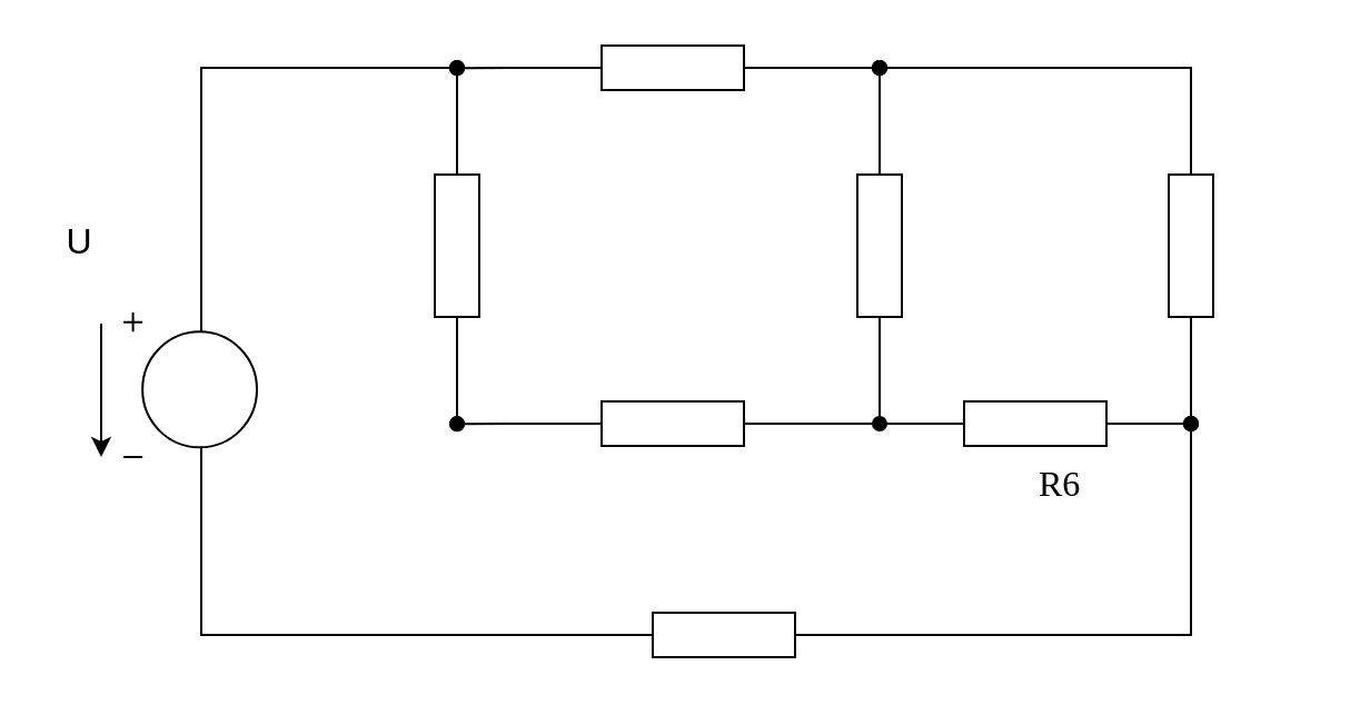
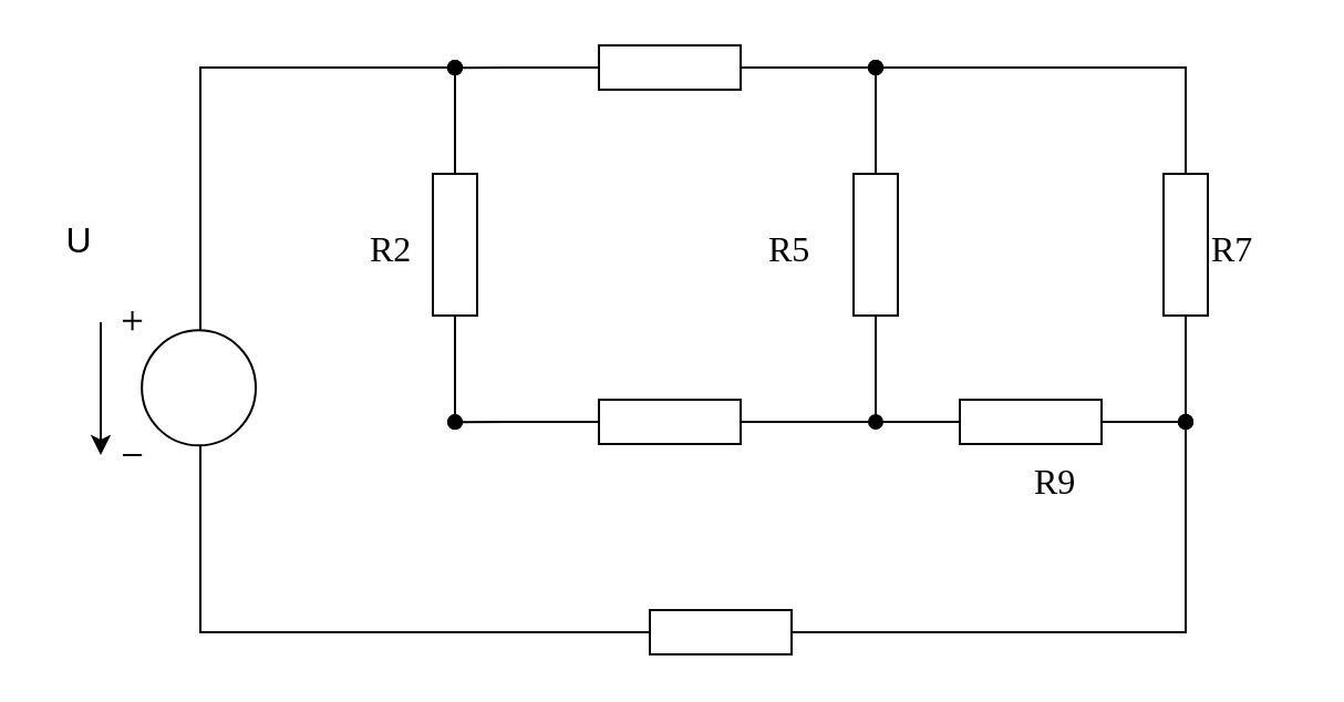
+ <mxCell id="15" value="R2" style="text;html=1;resizable=0;points=[];autosize=1;align=left;verticalAlign=top;spacingTop=-4;fontSize=16;fontFamily=Verdana" parent="1" vertex="1"><mxGeometry x="165" y="100" width="40" height="20" as="geometry" /></mxCell>
+ <mxCell id="17" value="R5" style="text;html=1;resizable=0;points=[];autosize=1;align=left;verticalAlign=top;spacingTop=-4;fontSize=16;fontFamily=Verdana" parent="1" vertex="1"><mxGeometry x="345" y="100" width="40" height="20" as="geometry" /></mxCell>
+ <mxCell id="16" value="R7" style="text;html=1;resizable=0;points=[];autosize=1;align=left;verticalAlign=top;spacingTop=-4;fontSize=16;fontFamily=Verdana" parent="1" vertex="1"><mxGeometry x="545" y="100" width="40" height="20" as="geometry" /></mxCell>
- <mxCell id="18" value="R6" style="text;html=1;resizable=0;points=[];autosize=1;align=left;verticalAlign=top;spacingTop=-4;fontSize=16;fontFamily=Verdana" parent="1" vertex="1"><mxGeometry x="465" y="205" width="40" height="20" as="geometry" /></mxCell>
+ <mxCell id="18" value="R9" style="text;html=1;resizable=0;points=[];autosize=1;align=left;verticalAlign=top;spacingTop=-4;fontSize=16;fontFamily=Verdana" parent="1" vertex="1"><mxGeometry x="465" y="205" width="40" height="20" as="geometry" /></mxCell>
